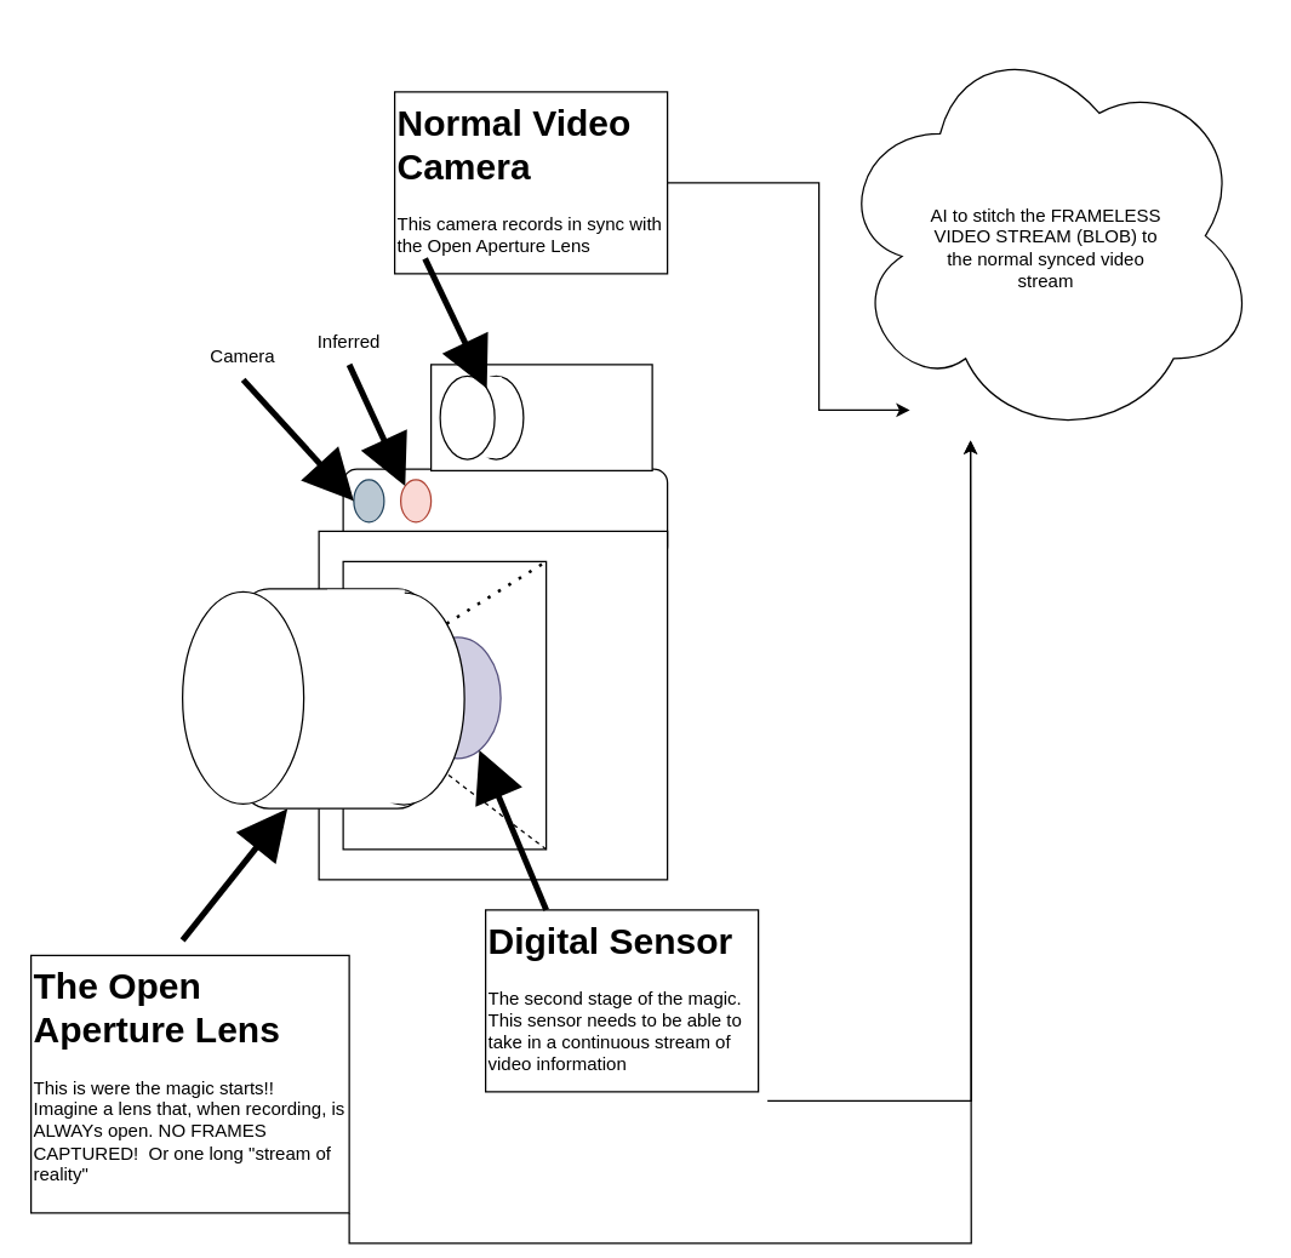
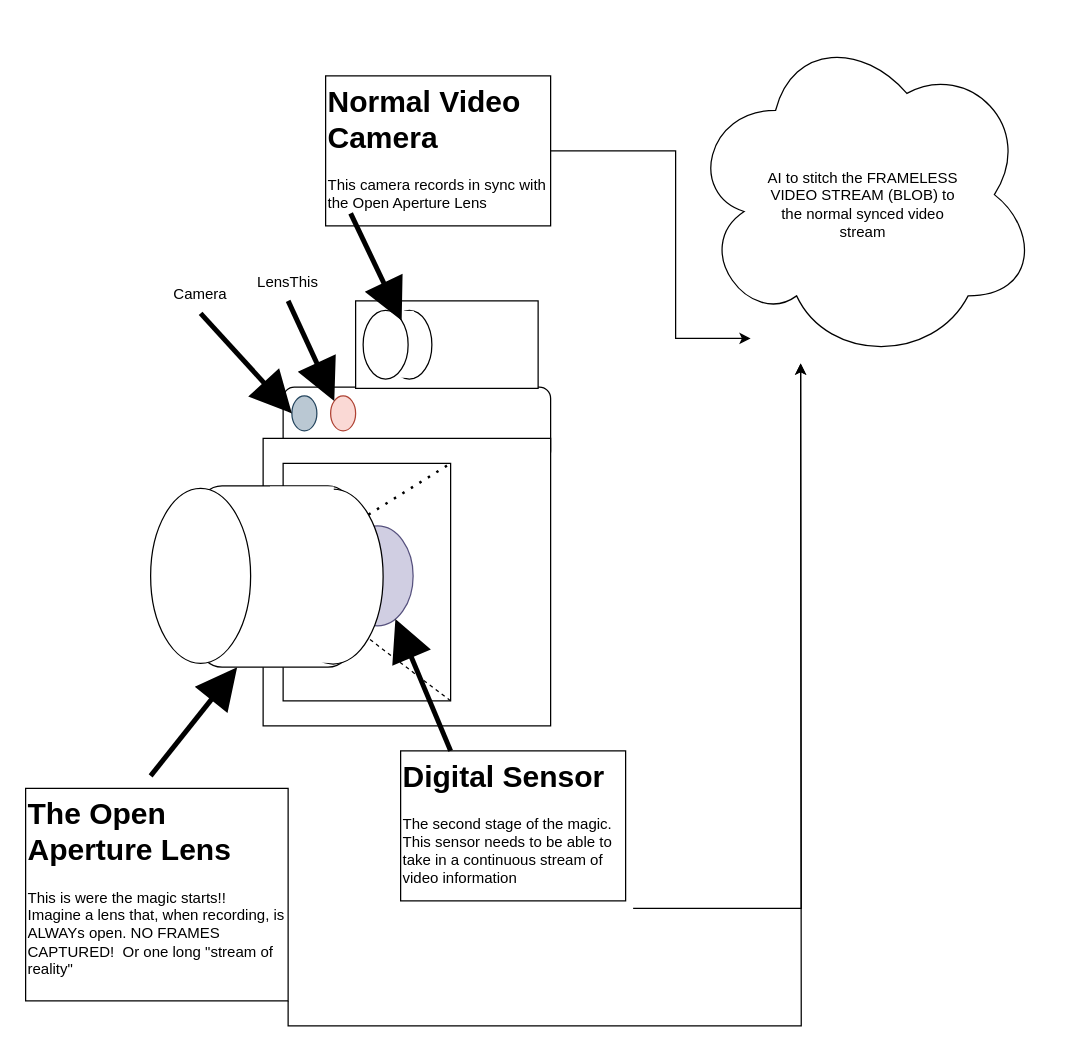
- <mxCell id="14" value="Inferred" style="text;html=1;align=center;verticalAlign=middle;whiteSpace=wrap;rounded=0;" vertex="1" parent="1"><mxGeometry x="200" y="210" width="60" height="30" as="geometry" /></mxCell>
+ <mxCell id="14" value="LensThis" style="text;html=1;align=center;verticalAlign=middle;whiteSpace=wrap;rounded=0;" vertex="1" parent="1"><mxGeometry x="200" y="210" width="60" height="30" as="geometry" /></mxCell>
